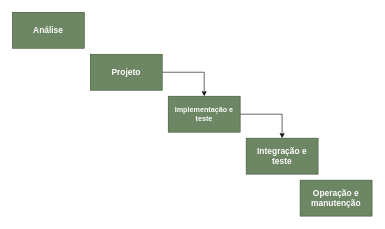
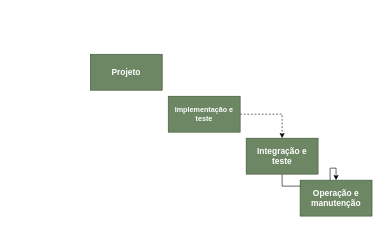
- <mxCell id="2" value="&lt;h3&gt;Análise&lt;/h3&gt;" style="rounded=0;whiteSpace=wrap;html=1;fillColor=#6d8764;fontColor=#ffffff;strokeColor=#3A5431;align=center;" vertex="1" parent="1"><mxGeometry x="20" y="20" width="120" height="60" as="geometry" /></mxCell>
- <mxCell id="3" style="edgeStyle=orthogonalEdgeStyle;rounded=0;orthogonalLoop=1;jettySize=auto;html=1;" edge="1" parent="1" source="4" target="6"><mxGeometry relative="1" as="geometry" /></mxCell>
- <mxCell id="5" style="edgeStyle=orthogonalEdgeStyle;rounded=0;orthogonalLoop=1;jettySize=auto;html=1;" edge="1" parent="1" source="6" target="8"><mxGeometry relative="1" as="geometry" /></mxCell>
+ <mxCell id="5" style="edgeStyle=orthogonalEdgeStyle;rounded=0;orthogonalLoop=1;jettySize=auto;html=1;dashed=1;" edge="1" parent="1" source="6" target="8"><mxGeometry relative="1" as="geometry" /></mxCell>
+ <mxCell id="7" style="edgeStyle=orthogonalEdgeStyle;rounded=0;orthogonalLoop=1;jettySize=auto;html=1;" edge="1" parent="1" source="8" target="9"><mxGeometry relative="1" as="geometry" /></mxCell>
